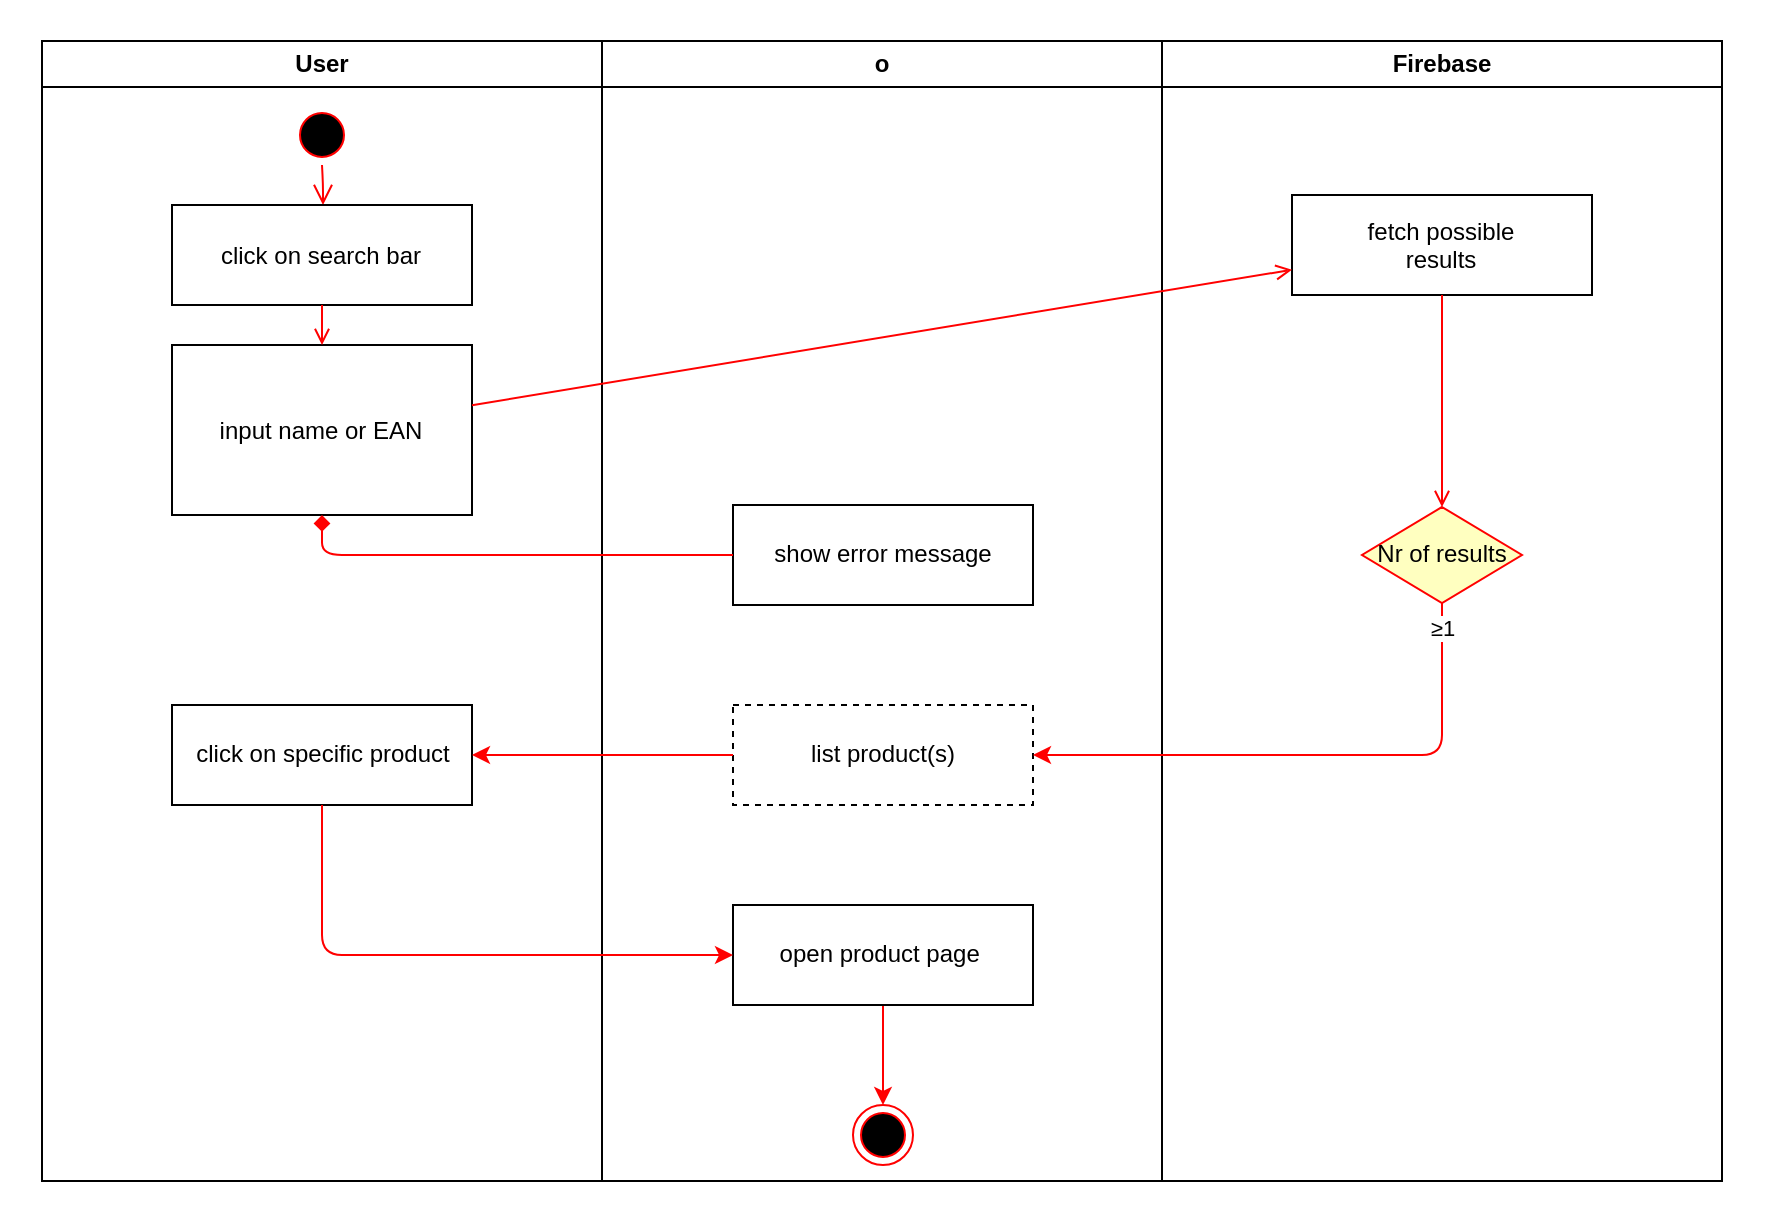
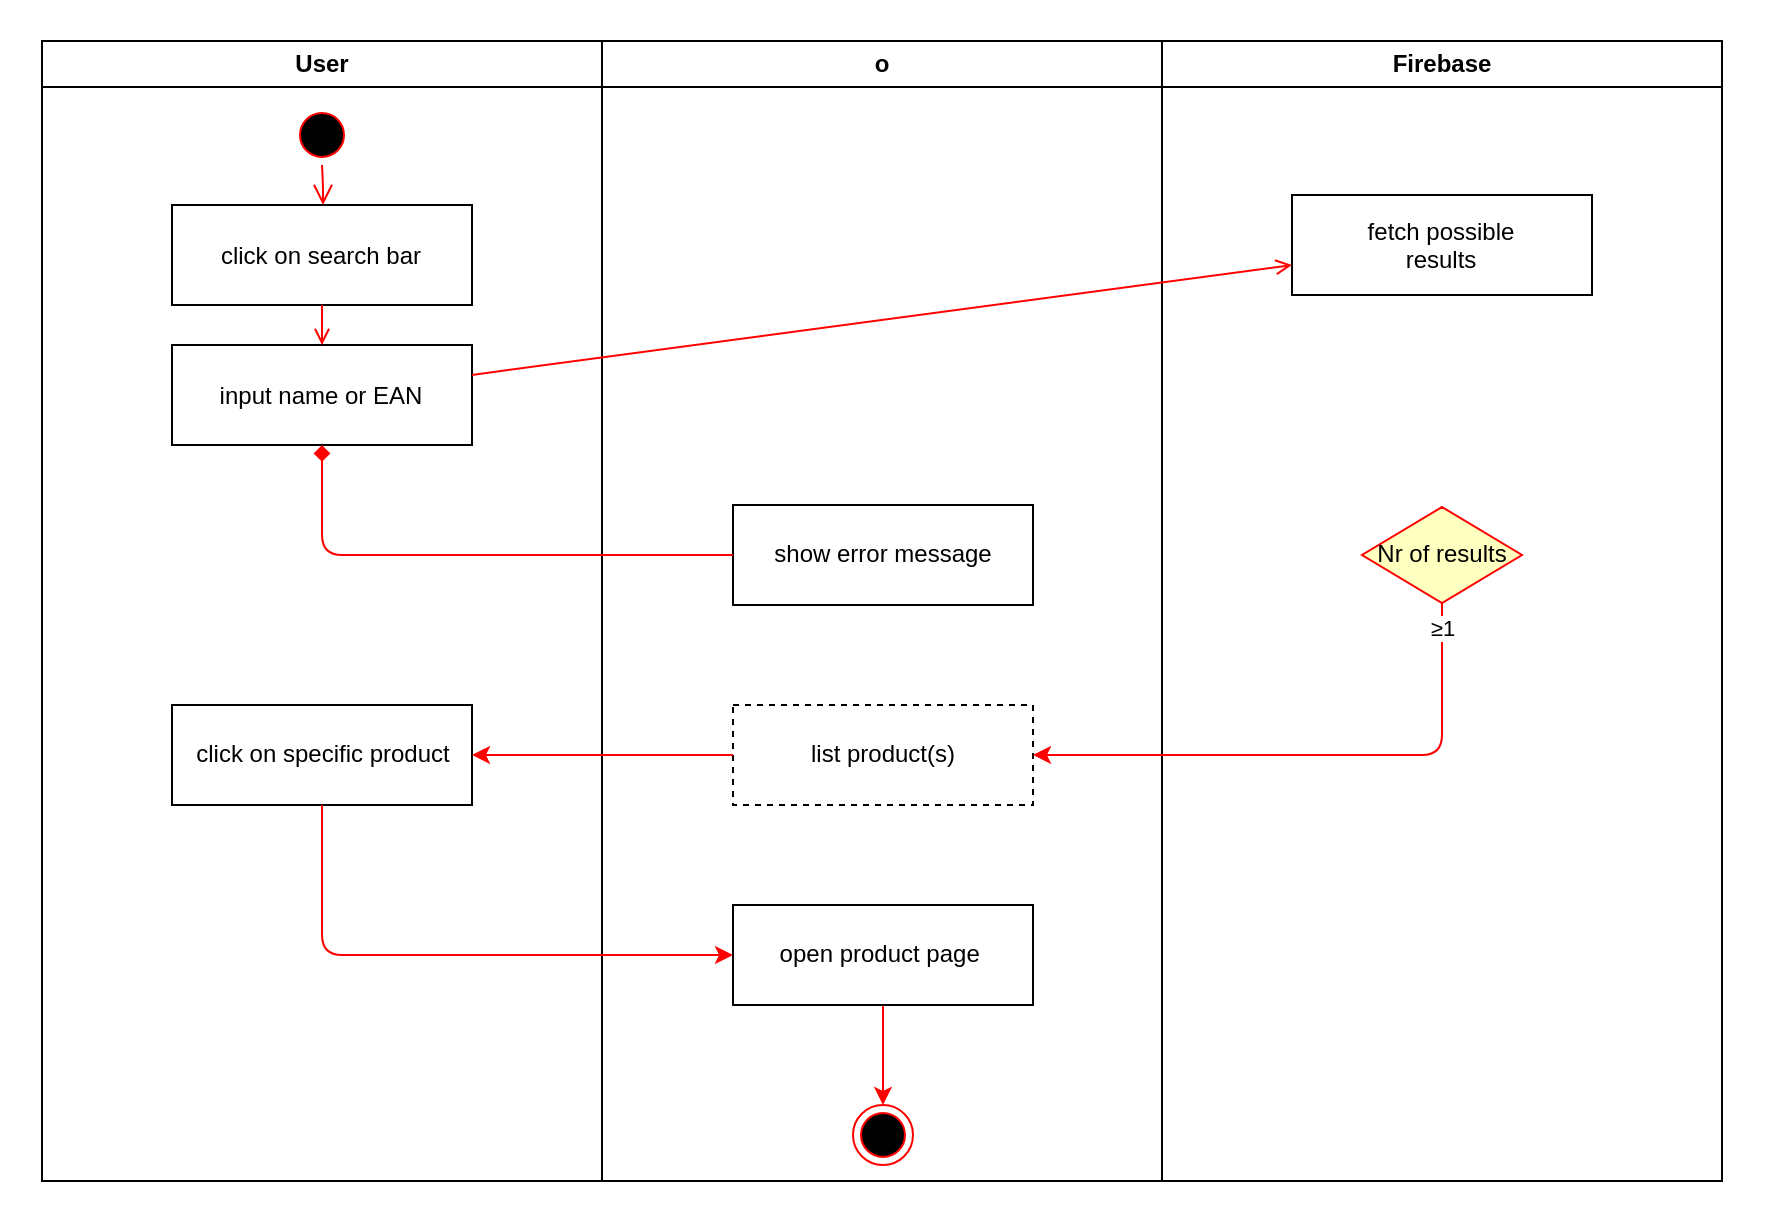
- <mxCell id="17" value="" style="endArrow=open;endFill=1;rounded=1;entryX=0.5;entryY=0;entryDx=0;entryDy=0;strokeColor=#FF0000;" edge="1" parent="15" source="16" target="18"><mxGeometry relative="1" as="geometry"><mxPoint x="-260" y="350" as="targetPoint" /></mxGeometry></mxCell>
- <mxCell id="6" value="input name or EAN" style="" vertex="1" parent="2"><mxGeometry x="65" y="152" width="150" height="85" as="geometry" /></mxCell>
+ <mxCell id="6" value="input name or EAN" style="" vertex="1" parent="2"><mxGeometry x="65" y="152" width="150" height="50" as="geometry" /></mxCell>
